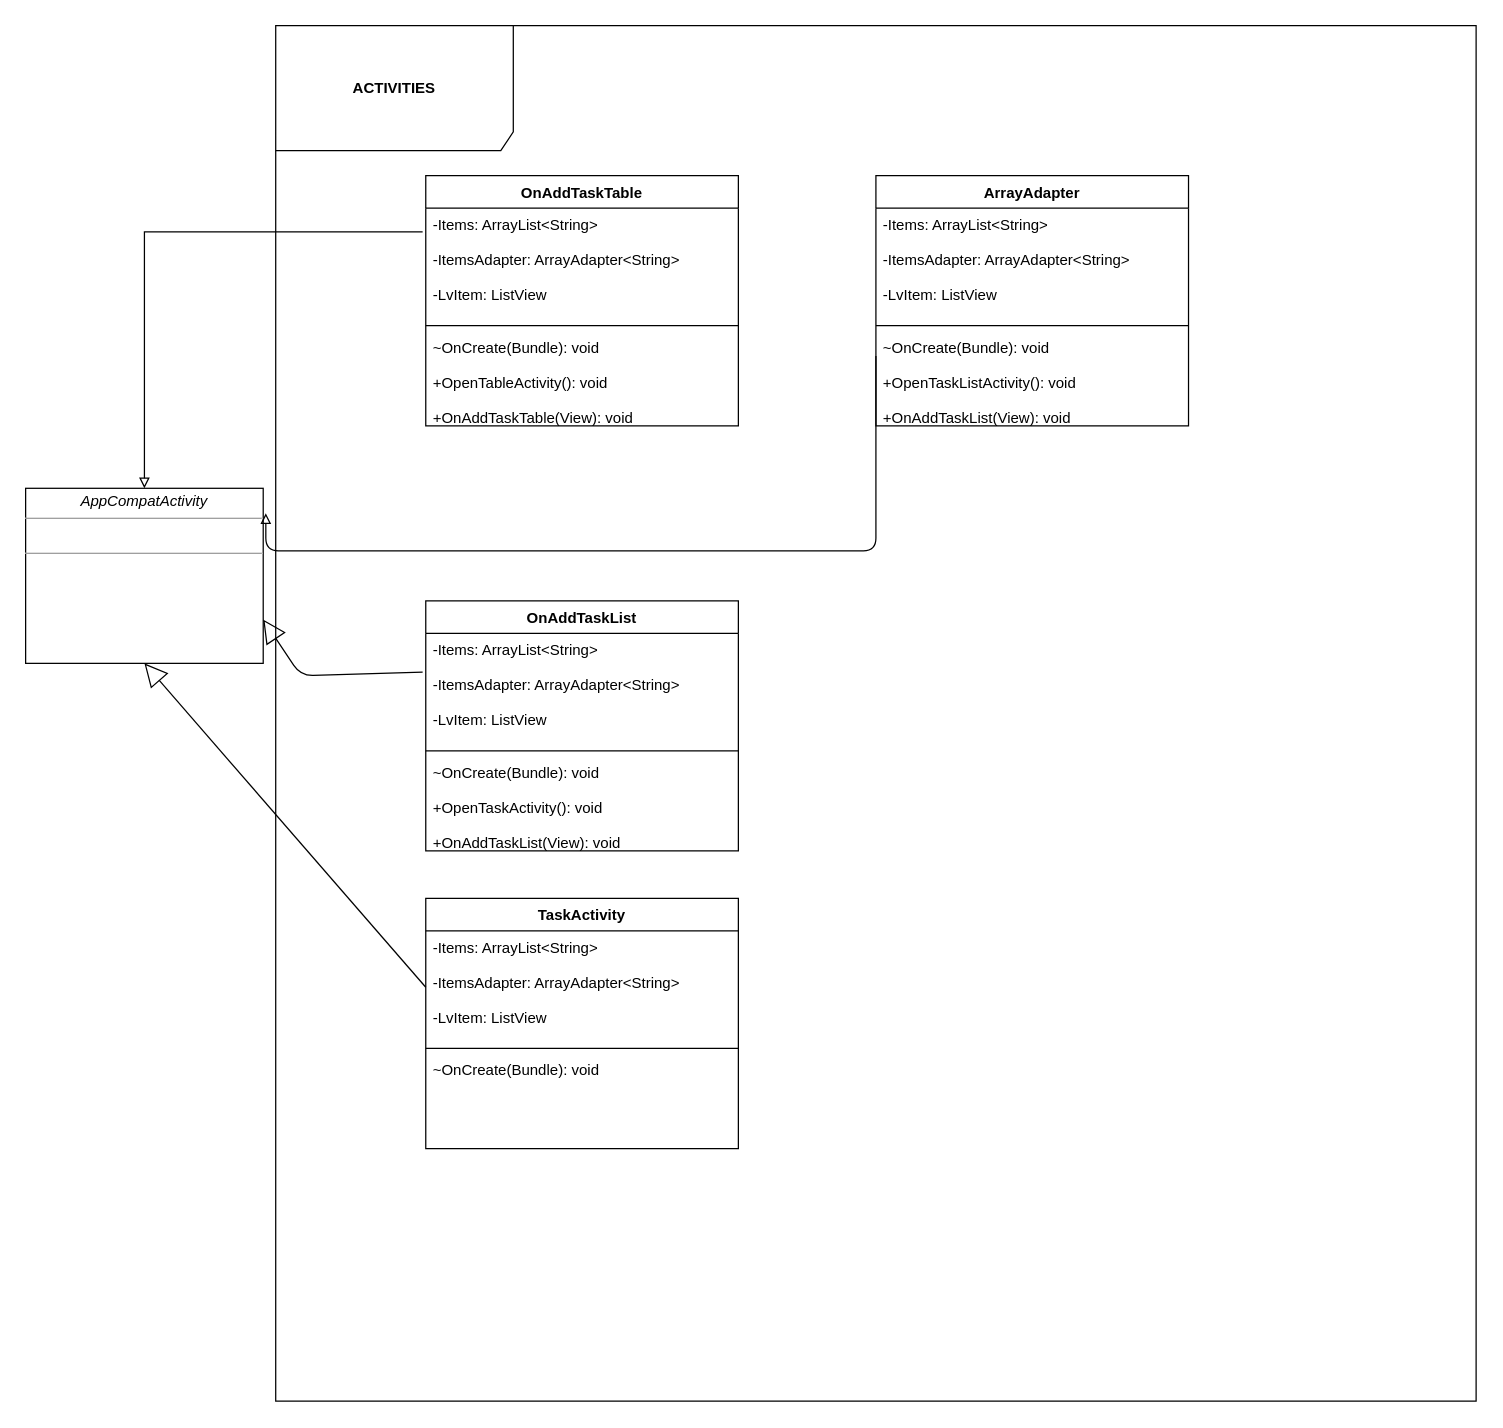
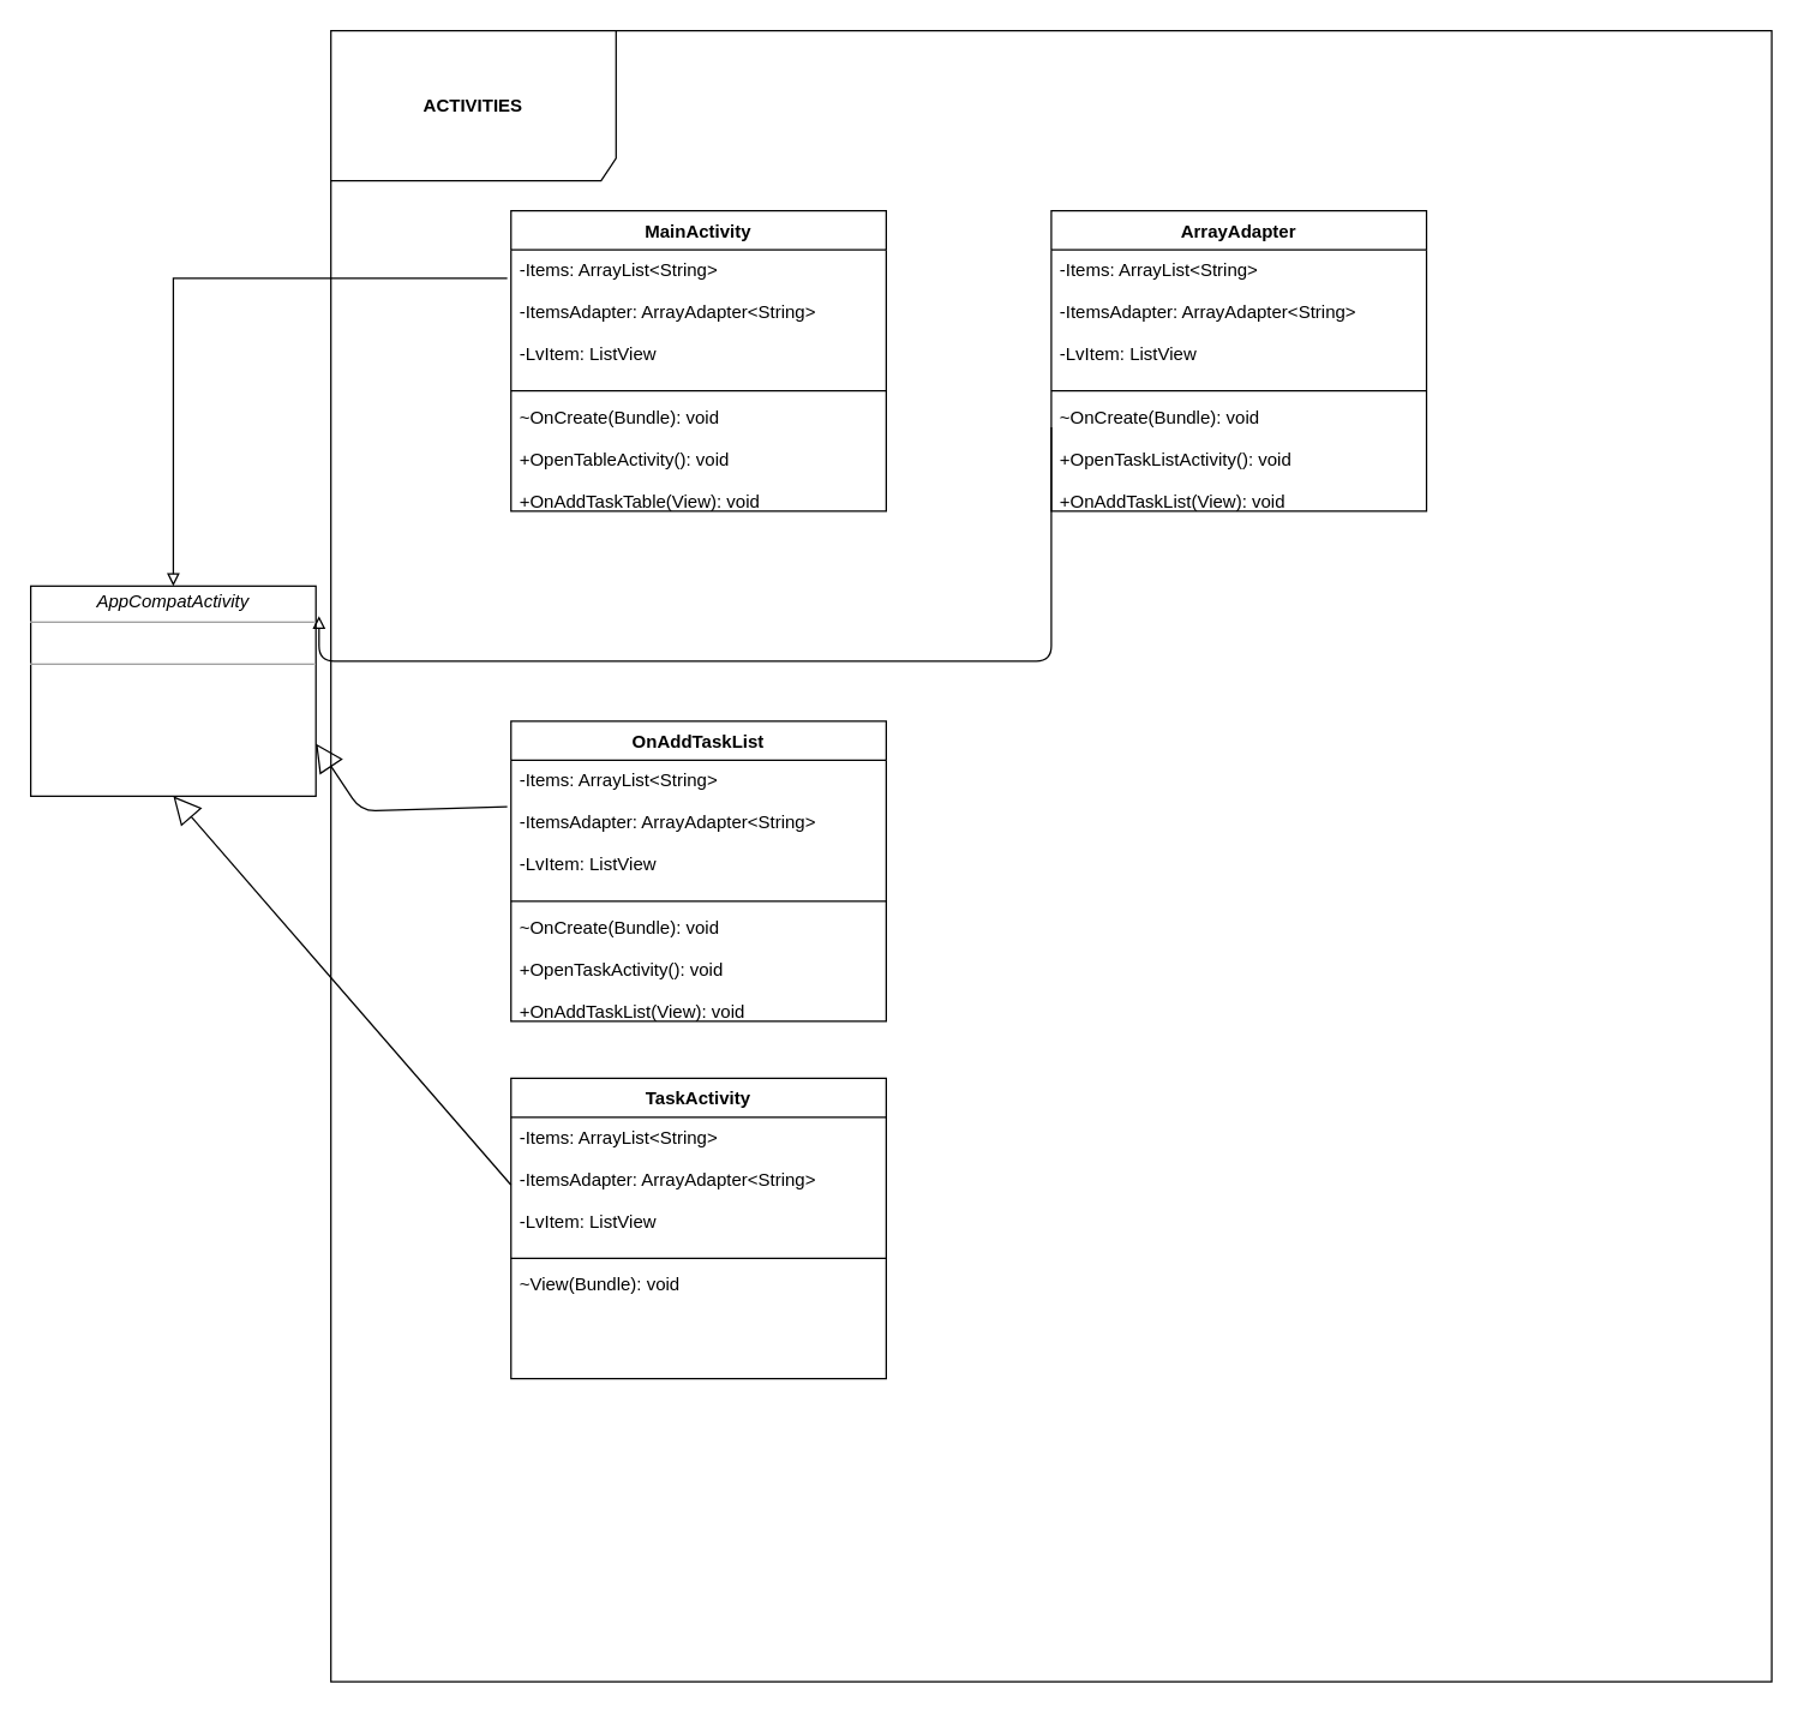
- <mxCell id="5" value="OnAddTaskTable" style="swimlane;fontStyle=1;align=center;verticalAlign=top;childLayout=stackLayout;horizontal=1;startSize=26;horizontalStack=0;resizeParent=1;resizeParentMax=0;resizeLast=0;collapsible=1;marginBottom=0;fillColor=#ffffff;gradientColor=#ffffff;" vertex="1" parent="1"><mxGeometry y="140" width="250" height="200" as="geometry" x="340"><mxRectangle y="130" width="100" height="26" as="alternateBounds" /></mxGeometry></mxCell>
+ <mxCell id="5" value="MainActivity" style="swimlane;fontStyle=1;align=center;verticalAlign=top;childLayout=stackLayout;horizontal=1;startSize=26;horizontalStack=0;resizeParent=1;resizeParentMax=0;resizeLast=0;collapsible=1;marginBottom=0;fillColor=#ffffff;gradientColor=#ffffff;" vertex="1" parent="1"><mxGeometry y="140" width="250" height="200" as="geometry" x="340"><mxRectangle y="130" width="100" height="26" as="alternateBounds" /></mxGeometry></mxCell>
- <mxCell id="22" value="~OnCreate(Bundle): void&#10;" style="text;strokeColor=none;fillColor=none;align=left;verticalAlign=top;spacingLeft=4;spacingRight=4;overflow=hidden;rotatable=0;points=[[0,0.5],[1,0.5]];portConstraint=eastwest;" vertex="1" parent="19"><mxGeometry y="124" width="250" height="76" as="geometry" /></mxCell>
+ <mxCell id="22" value="~View(Bundle): void&#10;" style="text;strokeColor=none;fillColor=none;align=left;verticalAlign=top;spacingLeft=4;spacingRight=4;overflow=hidden;rotatable=0;points=[[0,0.5],[1,0.5]];portConstraint=eastwest;" vertex="1" parent="19"><mxGeometry y="124" width="250" height="76" as="geometry" /></mxCell>
